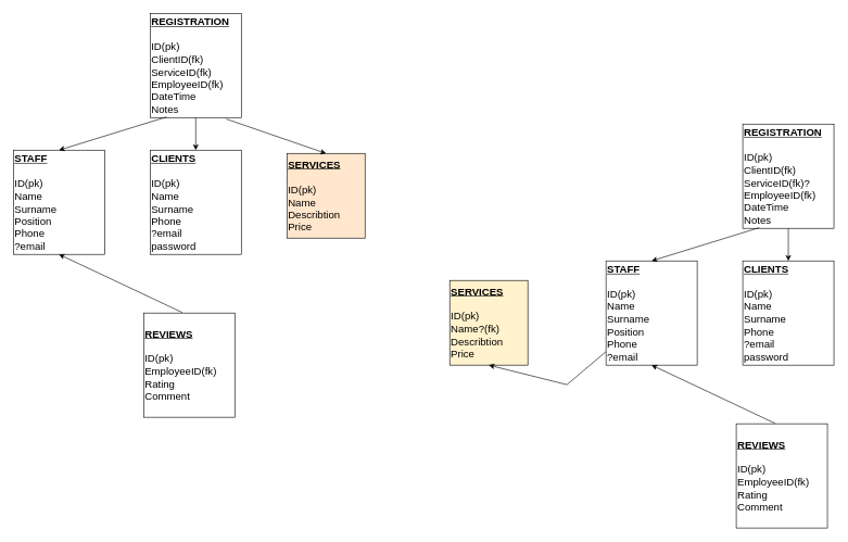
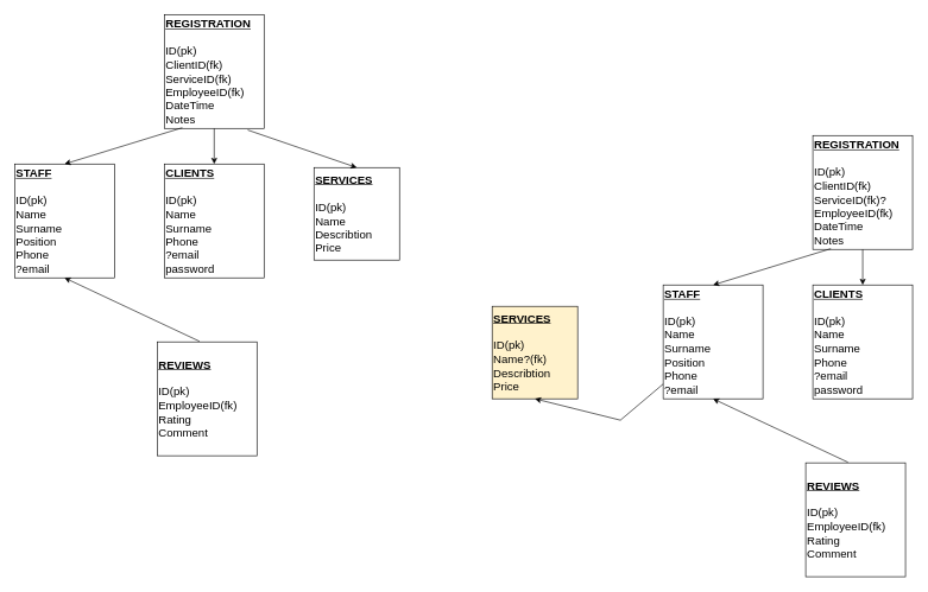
- <mxCell id="4" value="&lt;font style=&quot;font-size: 16px;&quot;&gt;&lt;b&gt;&lt;u&gt;SERVICES&lt;/u&gt;&lt;/b&gt;&lt;br&gt;&lt;br&gt;ID(pk)&lt;br&gt;Name&lt;br&gt;Describtion&lt;br&gt;Price&lt;br&gt;&lt;/font&gt;" style="rounded=0;whiteSpace=wrap;html=1;align=left;fillColor=#ffe6cc;" parent="1" vertex="1"><mxGeometry x="440" y="235" width="120" height="130" as="geometry" /></mxCell>
+ <mxCell id="4" value="&lt;font style=&quot;font-size: 16px;&quot;&gt;&lt;b&gt;&lt;u&gt;SERVICES&lt;/u&gt;&lt;/b&gt;&lt;br&gt;&lt;br&gt;ID(pk)&lt;br&gt;Name&lt;br&gt;Describtion&lt;br&gt;Price&lt;br&gt;&lt;/font&gt;" style="rounded=0;whiteSpace=wrap;html=1;align=left;" parent="1" vertex="1"><mxGeometry x="440" y="235" width="120" height="130" as="geometry" /></mxCell>
